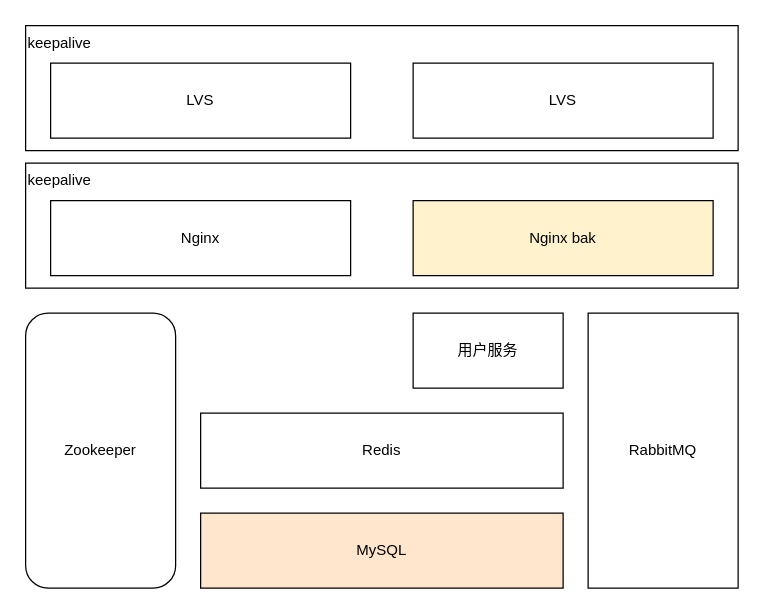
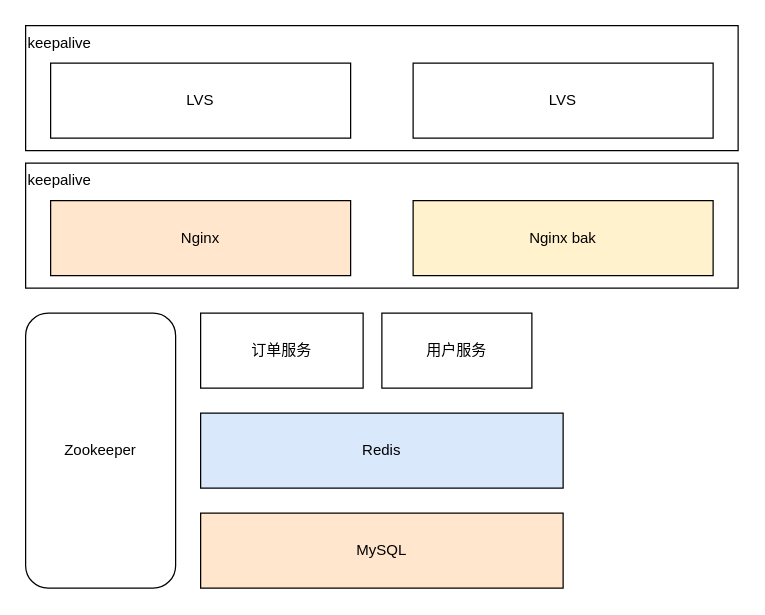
- <mxCell id="10" value="Nginx" style="rounded=0;whiteSpace=wrap;html=1;" vertex="1" parent="1"><mxGeometry x="40" y="160" width="240" height="60" as="geometry" /></mxCell>
+ <mxCell id="10" value="Nginx" style="rounded=0;whiteSpace=wrap;html=1;fillColor=#ffe6cc;" vertex="1" parent="1"><mxGeometry x="40" y="160" width="240" height="60" as="geometry" /></mxCell>
+ <mxCell id="2" value="订单服务" style="rounded=0;whiteSpace=wrap;html=1;" vertex="1" parent="1"><mxGeometry x="160" y="250" width="130" height="60" as="geometry" /></mxCell>
- <mxCell id="3" value="用户服务" style="rounded=0;whiteSpace=wrap;html=1;" vertex="1" parent="1"><mxGeometry x="330" y="250" width="120" height="60" as="geometry" /></mxCell>
+ <mxCell id="3" value="用户服务" style="rounded=0;whiteSpace=wrap;html=1;" vertex="1" parent="1"><mxGeometry x="305" y="250" width="120" height="60" as="geometry" /></mxCell>
- <mxCell id="4" value="Redis" style="rounded=0;whiteSpace=wrap;html=1;" vertex="1" parent="1"><mxGeometry x="160" y="330" width="290" height="60" as="geometry" /></mxCell>
+ <mxCell id="4" value="Redis" style="rounded=0;whiteSpace=wrap;html=1;fillColor=#dae8fc;" vertex="1" parent="1"><mxGeometry x="160" y="330" width="290" height="60" as="geometry" /></mxCell>
- <mxCell id="7" value="RabbitMQ" style="rounded=0;whiteSpace=wrap;html=1;" vertex="1" parent="1"><mxGeometry x="470" y="250" width="120" height="220" as="geometry" /></mxCell>
